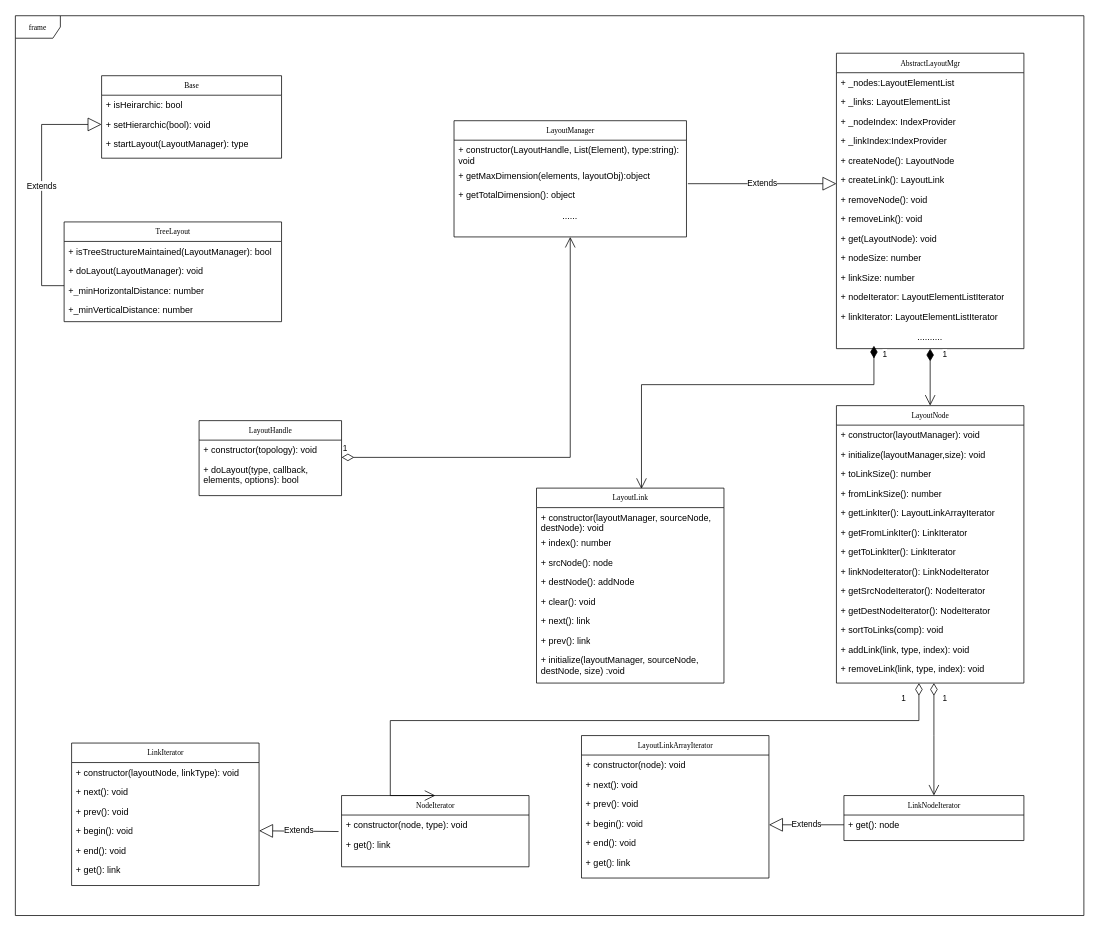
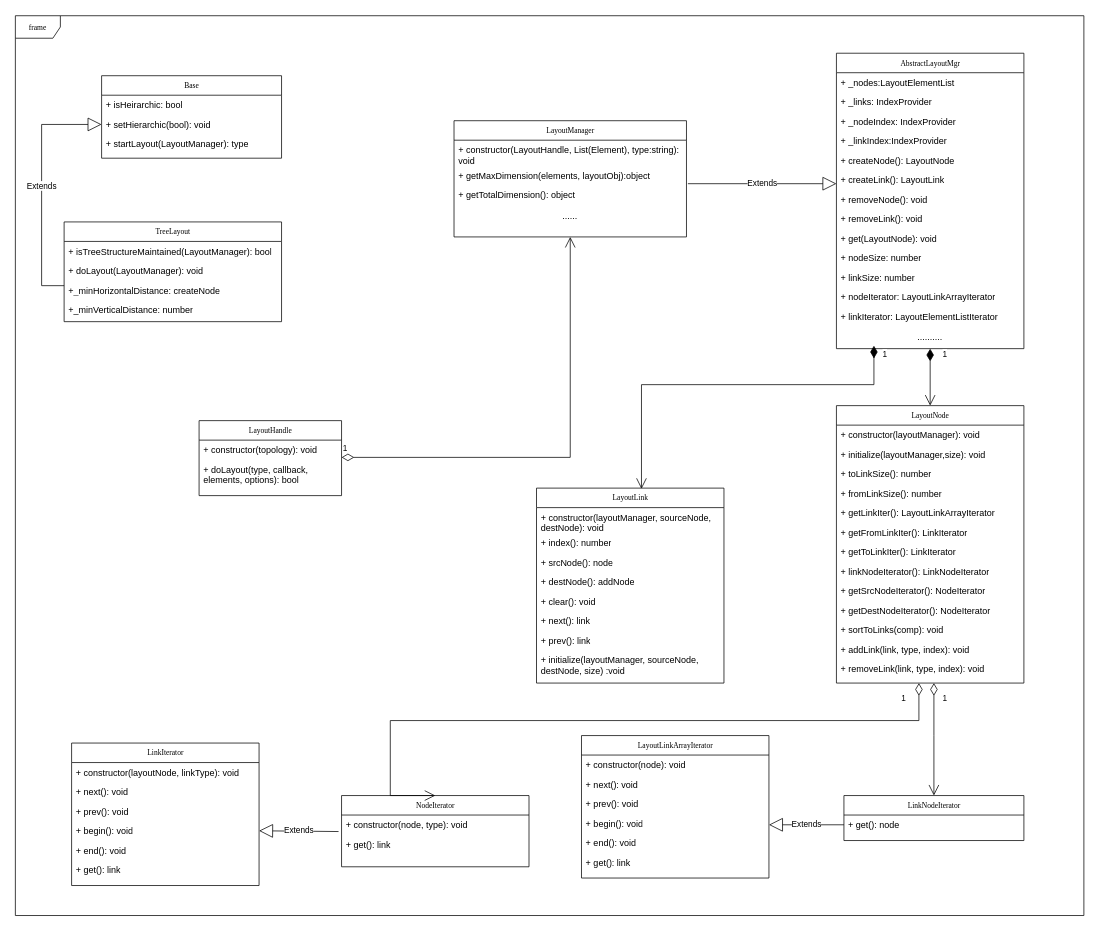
- <mxCell id="29" value="+ _links: LayoutElementList&lt;br&gt;" style="text;html=1;strokeColor=none;fillColor=none;align=left;verticalAlign=top;spacingLeft=4;spacingRight=4;whiteSpace=wrap;overflow=hidden;rotatable=0;points=[[0,0.5],[1,0.5]];portConstraint=eastwest;" parent="27" vertex="1"><mxGeometry y="52" width="250" height="26" as="geometry" /></mxCell>
+ <mxCell id="29" value="+ _links: IndexProvider&lt;br&gt;" style="text;html=1;strokeColor=none;fillColor=none;align=left;verticalAlign=top;spacingLeft=4;spacingRight=4;whiteSpace=wrap;overflow=hidden;rotatable=0;points=[[0,0.5],[1,0.5]];portConstraint=eastwest;" parent="27" vertex="1"><mxGeometry y="52" width="250" height="26" as="geometry" /></mxCell>
- <mxCell id="9" value="+_minHorizontalDistance: number" style="text;html=1;strokeColor=none;fillColor=none;align=left;verticalAlign=top;spacingLeft=4;spacingRight=4;whiteSpace=wrap;overflow=hidden;rotatable=0;points=[[0,0.5],[1,0.5]];portConstraint=eastwest;" parent="6" vertex="1"><mxGeometry y="78" width="290" height="26" as="geometry" /></mxCell>
+ <mxCell id="9" value="+_minHorizontalDistance: createNode" style="text;html=1;strokeColor=none;fillColor=none;align=left;verticalAlign=top;spacingLeft=4;spacingRight=4;whiteSpace=wrap;overflow=hidden;rotatable=0;points=[[0,0.5],[1,0.5]];portConstraint=eastwest;" parent="6" vertex="1"><mxGeometry y="78" width="290" height="26" as="geometry" /></mxCell>
- <mxCell id="39" value="+ nodeIterator: LayoutElementListIterator" style="text;html=1;strokeColor=none;fillColor=none;align=left;verticalAlign=top;spacingLeft=4;spacingRight=4;whiteSpace=wrap;overflow=hidden;rotatable=0;points=[[0,0.5],[1,0.5]];portConstraint=eastwest;" vertex="1" parent="27"><mxGeometry y="312" width="250" height="26" as="geometry" /></mxCell>
+ <mxCell id="39" value="+ nodeIterator: LayoutLinkArrayIterator" style="text;html=1;strokeColor=none;fillColor=none;align=left;verticalAlign=top;spacingLeft=4;spacingRight=4;whiteSpace=wrap;overflow=hidden;rotatable=0;points=[[0,0.5],[1,0.5]];portConstraint=eastwest;" vertex="1" parent="27"><mxGeometry y="312" width="250" height="26" as="geometry" /></mxCell>
